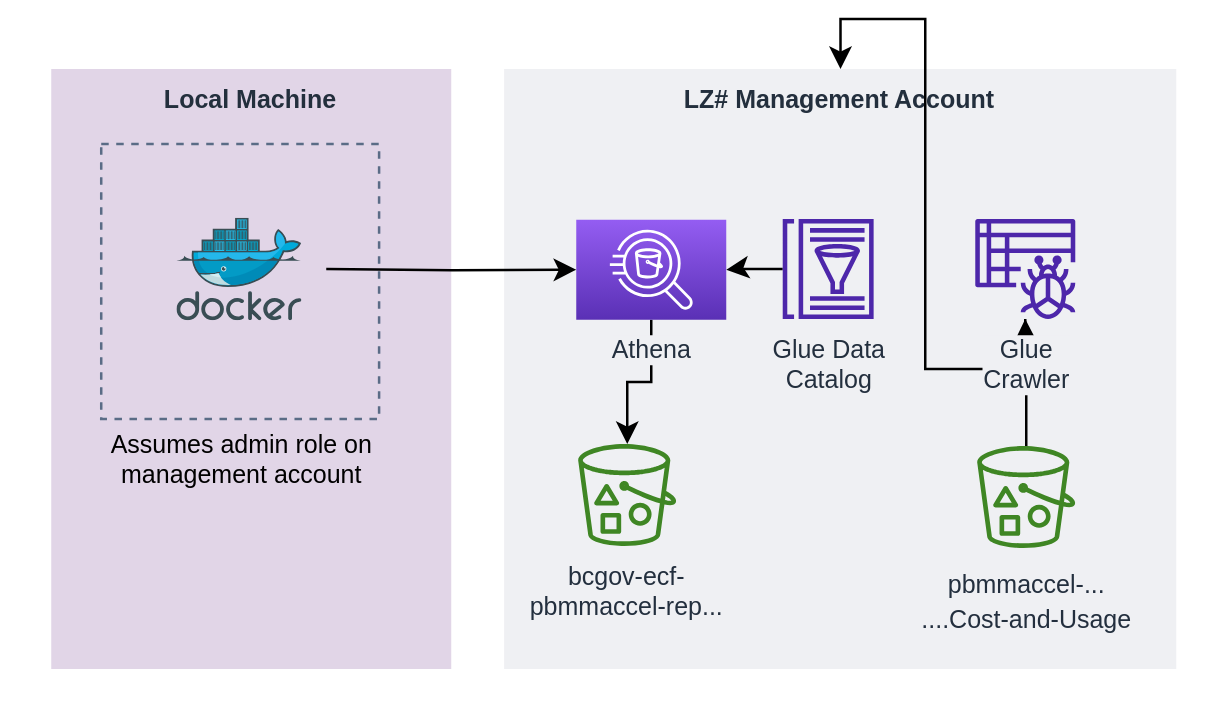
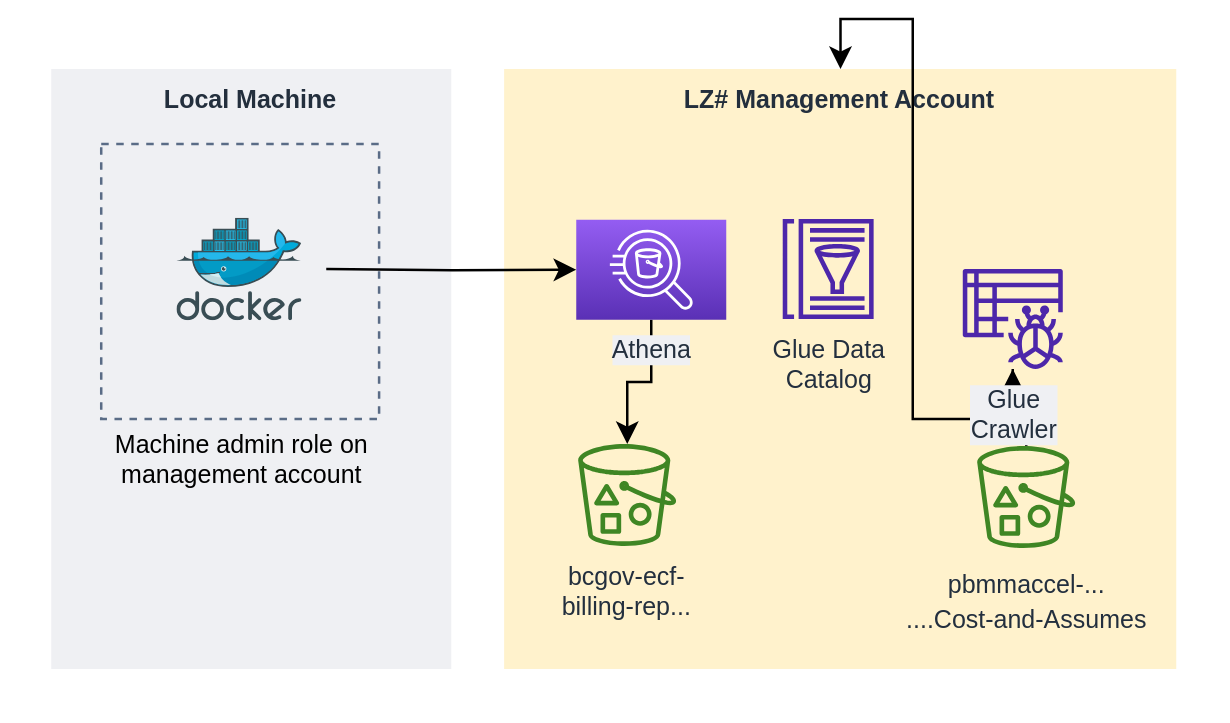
- <mxCell id="7" style="edgeStyle=orthogonalEdgeStyle;rounded=0;orthogonalLoop=1;jettySize=auto;html=1;" parent="1" source="8" target="13" edge="1"><mxGeometry relative="1" as="geometry" /></mxCell>
- <mxCell id="12" value="Glue&lt;br style=&quot;font-size: 10px;&quot;&gt;Crawler" style="sketch=0;outlineConnect=0;fontColor=#232F3E;gradientColor=none;fillColor=#4D27AA;strokeColor=none;dashed=0;verticalLabelPosition=bottom;verticalAlign=top;align=center;html=1;fontSize=10;fontStyle=0;aspect=fixed;pointerEvents=1;shape=mxgraph.aws4.glue_crawlers;labelBackgroundColor=#EFF0F3;" parent="1" vertex="1"><mxGeometry x="389.61" y="80" width="40" height="40" as="geometry" /></mxCell>
+ <mxCell id="12" value="Glue&lt;br style=&quot;font-size: 10px;&quot;&gt;Crawler" style="sketch=0;outlineConnect=0;fontColor=#232F3E;gradientColor=none;fillColor=#4D27AA;strokeColor=none;dashed=0;verticalLabelPosition=bottom;verticalAlign=top;align=center;html=1;fontSize=10;fontStyle=0;aspect=fixed;pointerEvents=1;shape=mxgraph.aws4.glue_crawlers;labelBackgroundColor=#EFF0F3;" parent="1" vertex="1"><mxGeometry x="384.61" y="100" width="40" height="40" as="geometry" /></mxCell>
- <mxCell id="2" value="Local Machine" style="fillColor=#e1d5e7;strokeColor=none;dashed=0;verticalAlign=top;fontStyle=1;fontColor=#232F3D;fontSize=10;" parent="1" vertex="1"><mxGeometry x="20" y="20" width="160" height="240" as="geometry" /></mxCell>
+ <mxCell id="2" value="Local Machine" style="fillColor=#EFF0F3;strokeColor=none;dashed=0;verticalAlign=top;fontStyle=1;fontColor=#232F3D;fontSize=10;" parent="1" vertex="1"><mxGeometry x="20" y="20" width="160" height="240" as="geometry" /></mxCell>
- <mxCell id="3" value="LZ# Management Account" style="fillColor=#EFF0F3;strokeColor=none;dashed=0;verticalAlign=top;fontStyle=1;fontColor=#232F3D;fontSize=10;" parent="1" vertex="1"><mxGeometry x="201.15" y="20" width="268.85" height="240" as="geometry" /></mxCell>
+ <mxCell id="3" value="LZ# Management Account" style="fillColor=#fff2cc;strokeColor=none;dashed=0;verticalAlign=top;fontStyle=1;fontColor=#232F3D;fontSize=10;" parent="1" vertex="1"><mxGeometry x="201.15" y="20" width="268.85" height="240" as="geometry" /></mxCell>
- <mxCell id="16" value="Assumes admin role on&lt;br&gt;management account" style="text;html=1;align=center;verticalAlign=middle;resizable=0;points=[];autosize=1;strokeColor=none;fillColor=none;fontSize=10;" parent="1" vertex="1"><mxGeometry x="35.57" y="160.8" width="120" height="30" as="geometry" /></mxCell>
+ <mxCell id="16" value="Machine admin role on&lt;br&gt;management account" style="text;html=1;align=center;verticalAlign=middle;resizable=0;points=[];autosize=1;strokeColor=none;fillColor=none;fontSize=10;" parent="1" vertex="1"><mxGeometry x="35.57" y="160.8" width="120" height="30" as="geometry" /></mxCell>
- <mxCell id="10" value="bcgov-ecf-&lt;br style=&quot;font-size: 10px&quot;&gt;pbmmaccel-rep..." style="sketch=0;outlineConnect=0;fontColor=#232F3E;gradientColor=none;fillColor=#3F8624;strokeColor=none;dashed=0;verticalLabelPosition=bottom;verticalAlign=top;align=center;html=1;fontSize=10;fontStyle=0;aspect=fixed;pointerEvents=1;shape=mxgraph.aws4.bucket_with_objects;" parent="1" vertex="1"><mxGeometry x="230.77" y="170" width="39.23" height="40.8" as="geometry" /></mxCell>
+ <mxCell id="10" value="bcgov-ecf-&lt;br style=&quot;font-size: 10px&quot;&gt;billing-rep..." style="sketch=0;outlineConnect=0;fontColor=#232F3E;gradientColor=none;fillColor=#3F8624;strokeColor=none;dashed=0;verticalLabelPosition=bottom;verticalAlign=top;align=center;html=1;fontSize=10;fontStyle=0;aspect=fixed;pointerEvents=1;shape=mxgraph.aws4.bucket_with_objects;" parent="1" vertex="1"><mxGeometry x="230.77" y="170" width="39.23" height="40.8" as="geometry" /></mxCell>
- <mxCell id="6" value="&lt;font style=&quot;font-size: 10px&quot;&gt;pbmmaccel-...&lt;br&gt;....Cost-and-Usage&lt;/font&gt;" style="sketch=0;outlineConnect=0;fontColor=#232F3E;gradientColor=none;fillColor=#3F8624;strokeColor=none;dashed=0;verticalLabelPosition=bottom;verticalAlign=top;align=center;html=1;fontSize=12;fontStyle=0;aspect=fixed;pointerEvents=1;shape=mxgraph.aws4.bucket_with_objects;" parent="1" vertex="1"><mxGeometry x="390.38" y="170.8" width="39.23" height="40.8" as="geometry" /></mxCell>
+ <mxCell id="6" value="&lt;font style=&quot;font-size: 10px&quot;&gt;pbmmaccel-...&lt;br&gt;....Cost-and-Assumes&lt;/font&gt;" style="sketch=0;outlineConnect=0;fontColor=#232F3E;gradientColor=none;fillColor=#3F8624;strokeColor=none;dashed=0;verticalLabelPosition=bottom;verticalAlign=top;align=center;html=1;fontSize=12;fontStyle=0;aspect=fixed;pointerEvents=1;shape=mxgraph.aws4.bucket_with_objects;" parent="1" vertex="1"><mxGeometry x="390.38" y="170.8" width="39.23" height="40.8" as="geometry" /></mxCell>
